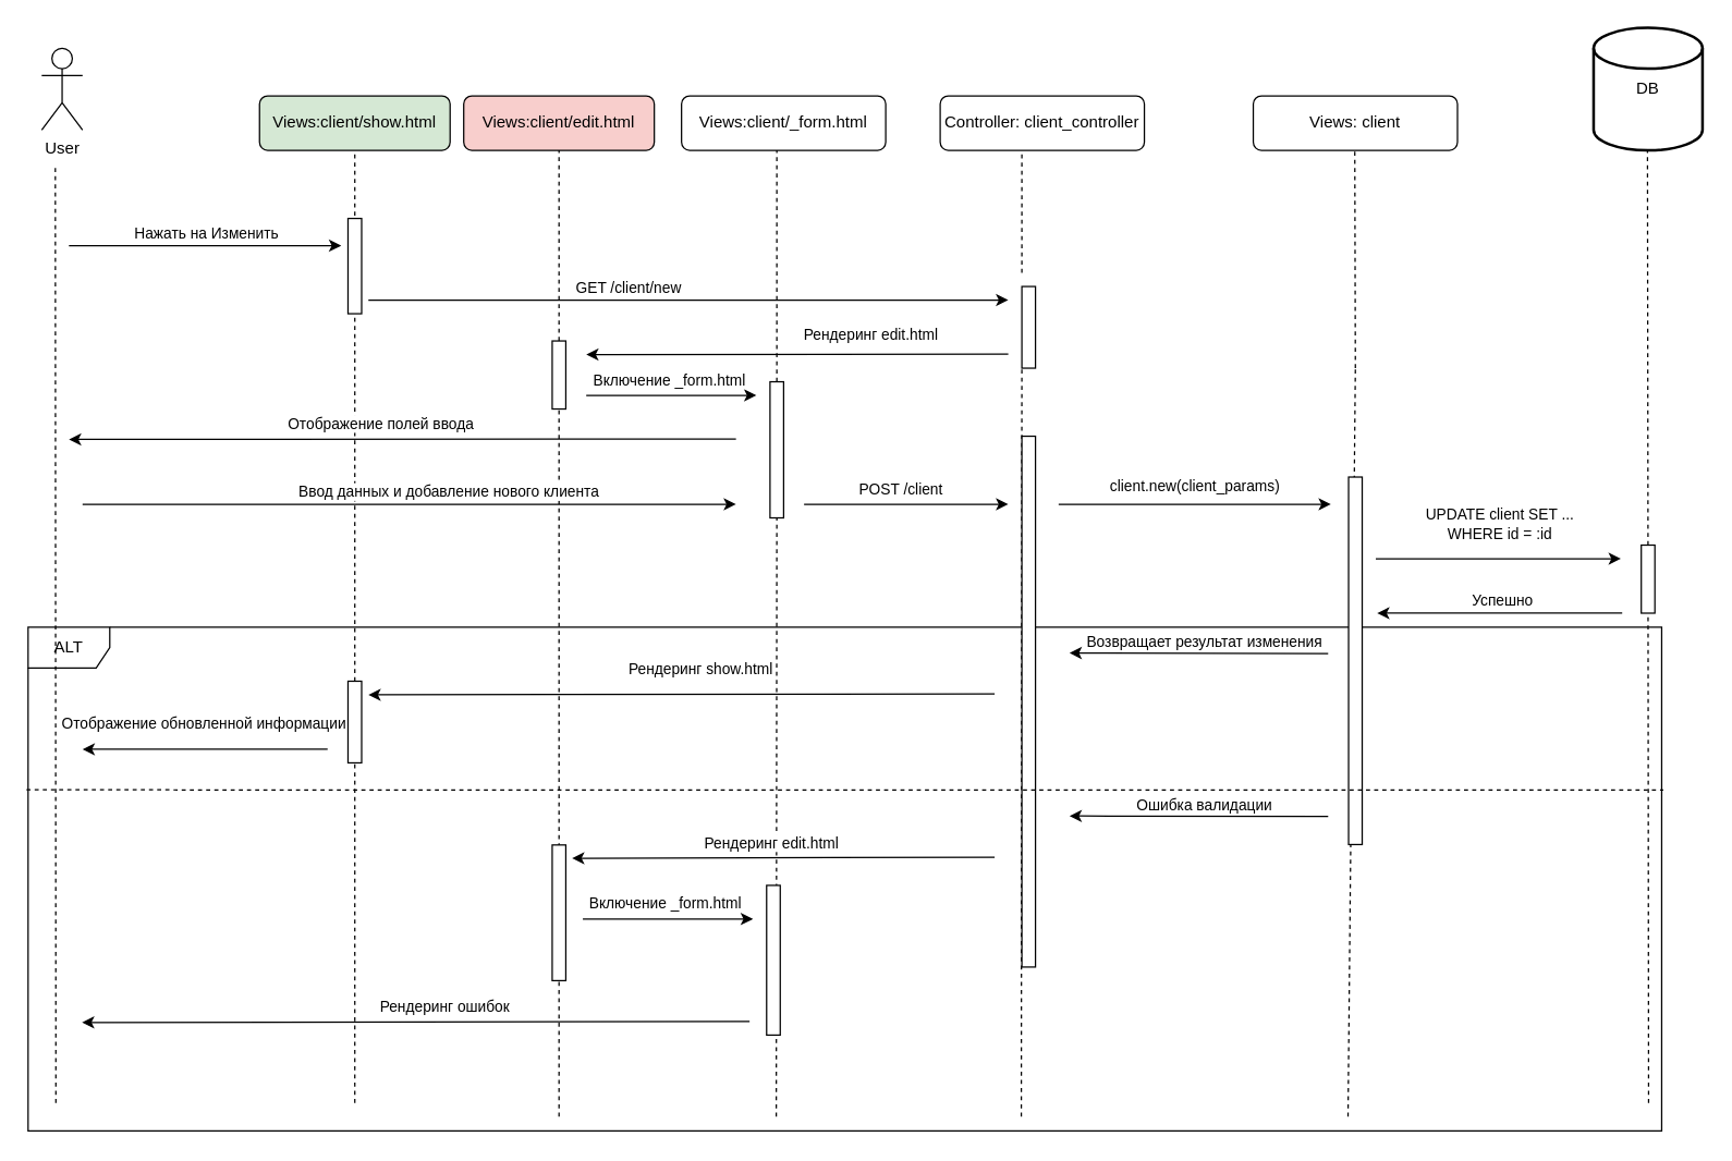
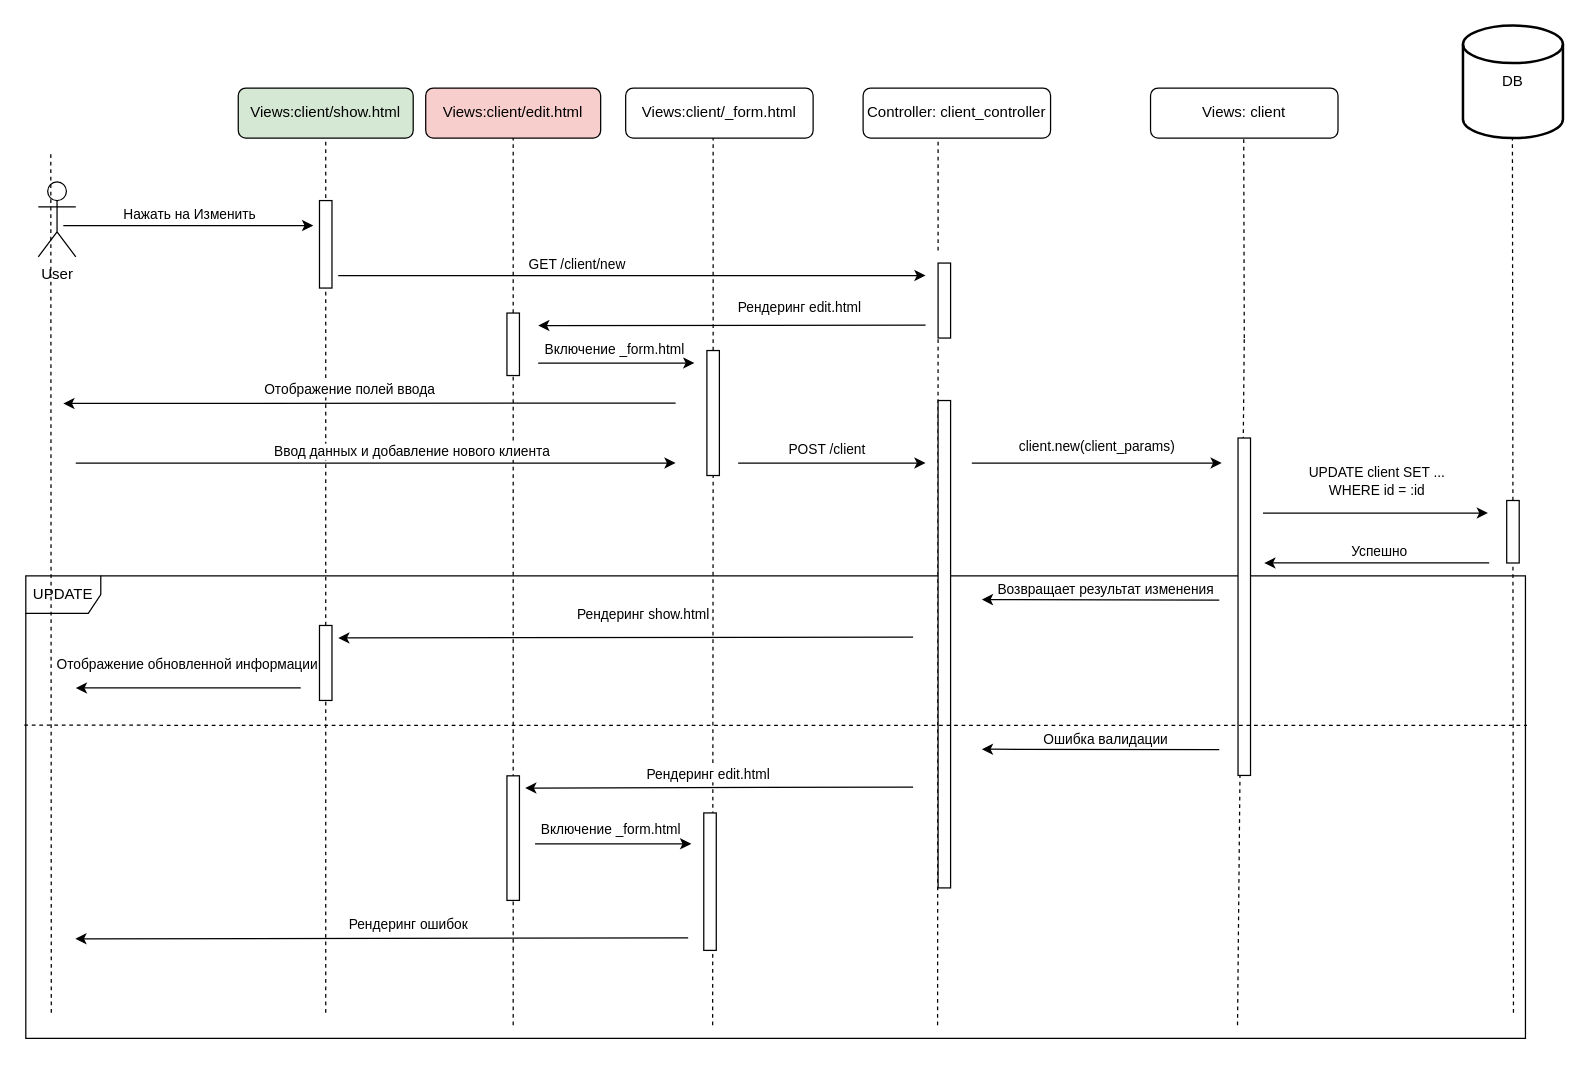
- <mxCell id="8" value="User" style="shape=umlActor;verticalLabelPosition=bottom;verticalAlign=top;html=1;" parent="1" vertex="1"><mxGeometry x="30" y="35" width="30" height="60" as="geometry" /></mxCell>
+ <mxCell id="8" value="User" style="shape=umlActor;verticalLabelPosition=bottom;verticalAlign=top;html=1;" parent="1" vertex="1"><mxGeometry x="30" y="145" width="30" height="60" as="geometry" /></mxCell>
- <mxCell id="2" value="ALT" style="shape=umlFrame;whiteSpace=wrap;html=1;pointerEvents=0;" parent="1" vertex="1"><mxGeometry x="20" y="460.31" width="1200" height="370" as="geometry" /></mxCell>
+ <mxCell id="2" value="UPDATE" style="shape=umlFrame;whiteSpace=wrap;html=1;pointerEvents=0;" parent="1" vertex="1"><mxGeometry x="20" y="460.31" width="1200" height="370" as="geometry" /></mxCell>
